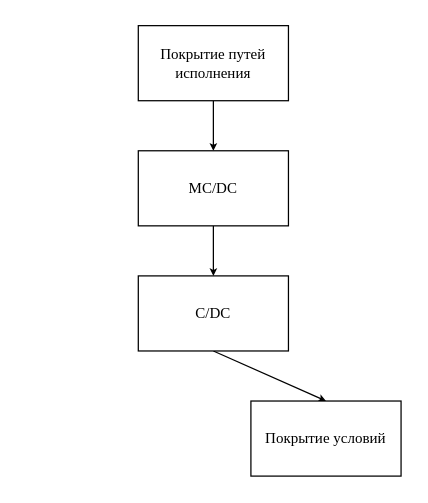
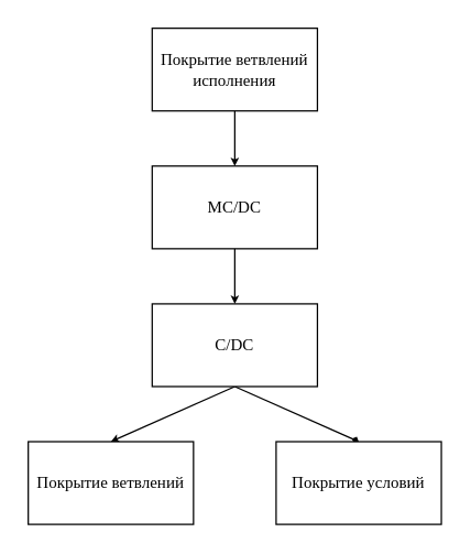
- <mxCell id="3" value="&lt;font face=&quot;Times New Roman&quot;&gt;Покрытие путей исполнения&lt;/font&gt;" style="rounded=0;whiteSpace=wrap;html=1;" vertex="1" parent="1"><mxGeometry x="110" y="20" width="120" height="60" as="geometry" /></mxCell>
+ <mxCell id="3" value="&lt;font face=&quot;Times New Roman&quot;&gt;Покрытие ветвлений исполнения&lt;/font&gt;" style="rounded=0;whiteSpace=wrap;html=1;" vertex="1" parent="1"><mxGeometry x="110" y="20" width="120" height="60" as="geometry" /></mxCell>
+ <mxCell id="6" style="rounded=0;orthogonalLoop=1;jettySize=auto;html=1;exitX=0.5;exitY=1;exitDx=0;exitDy=0;endSize=3;entryX=0.5;entryY=0;entryDx=0;entryDy=0;" edge="1" parent="1" source="8" target="9"><mxGeometry relative="1" as="geometry" /></mxCell>
- <mxCell id="7" style="edgeStyle=none;rounded=0;orthogonalLoop=1;jettySize=auto;html=1;entryX=0.5;entryY=0;entryDx=0;entryDy=0;endSize=3;exitX=0.5;exitY=1;exitDx=0;exitDy=0;" edge="1" parent="1" source="8" target="10"><mxGeometry relative="1" as="geometry" /></mxCell>
+ <mxCell id="7" style="edgeStyle=none;rounded=0;orthogonalLoop=1;jettySize=auto;html=1;entryX=0.5;entryY=0;entryDx=0;entryDy=0;endSize=3;exitX=0.5;exitY=1;exitDx=0;exitDy=0;endArrow=diamond;" edge="1" parent="1" source="8" target="10"><mxGeometry relative="1" as="geometry" /></mxCell>
+ <mxCell id="9" value="&lt;font face=&quot;Times New Roman&quot;&gt;Покрытие ветвлений&lt;/font&gt;" style="rounded=0;whiteSpace=wrap;html=1;" vertex="1" parent="1"><mxGeometry x="20" y="320" width="120" height="60" as="geometry" /></mxCell>
